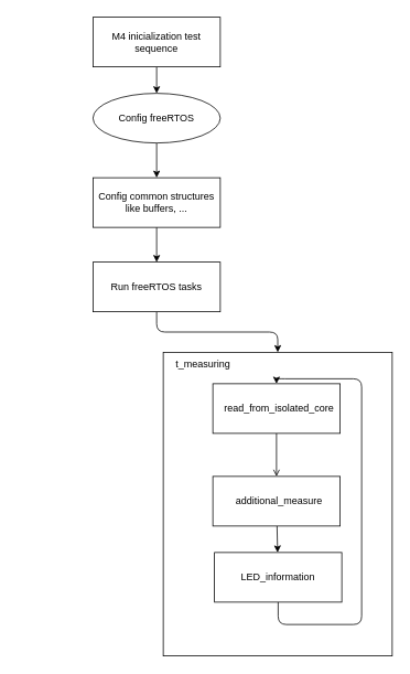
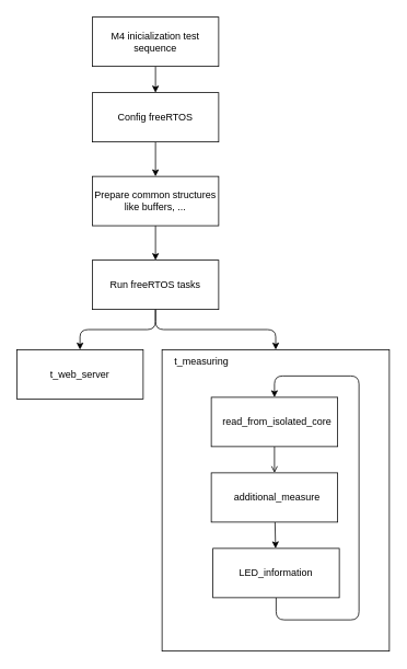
- <mxCell id="6" value="Config freeRTOS" style="ellipse;whiteSpace=wrap;html=1;" parent="1" vertex="1"><mxGeometry x="112" y="112" width="154" height="60" as="geometry" /></mxCell>
+ <mxCell id="6" value="Config freeRTOS" style="rounded=0;whiteSpace=wrap;html=1;" parent="1" vertex="1"><mxGeometry x="112" y="112" width="154" height="60" as="geometry" /></mxCell>
- <mxCell id="11" value="Config common structures&lt;div&gt;like buffers, ...&lt;/div&gt;" style="rounded=0;whiteSpace=wrap;html=1;" parent="1" vertex="1"><mxGeometry x="112" y="214" width="154" height="60" as="geometry" /></mxCell>
+ <mxCell id="11" value="Prepare common structures&lt;div&gt;like buffers, ...&lt;/div&gt;" style="rounded=0;whiteSpace=wrap;html=1;" parent="1" vertex="1"><mxGeometry x="112" y="214" width="154" height="60" as="geometry" /></mxCell>
+ <mxCell id="7" style="edgeStyle=orthogonalEdgeStyle;html=1;exitX=0.5;exitY=1;exitDx=0;exitDy=0;entryX=0.5;entryY=0;entryDx=0;entryDy=0;" parent="1" source="9" target="12" edge="1"><mxGeometry relative="1" as="geometry" /></mxCell>
+ <mxCell id="12" value="t_web_server" style="rounded=0;whiteSpace=wrap;html=1;" parent="1" vertex="1"><mxGeometry x="20" y="425" width="154" height="60" as="geometry" /></mxCell>
- <mxCell id="14" value="&lt;span style=&quot;color: rgb(0, 0, 0); text-align: left;&quot;&gt;&amp;nbsp; read_from_isolated_core&lt;/span&gt;" style="rounded=0;whiteSpace=wrap;html=1;" parent="1" vertex="1"><mxGeometry x="257" y="463" width="154" height="60" as="geometry" /></mxCell>
+ <mxCell id="14" value="&lt;span style=&quot;color: rgb(0, 0, 0); text-align: left;&quot;&gt;&amp;nbsp; read_from_isolated_core&lt;/span&gt;" style="rounded=0;whiteSpace=wrap;html=1;" parent="1" vertex="1"><mxGeometry x="257" y="483" width="154" height="60" as="geometry" /></mxCell>
